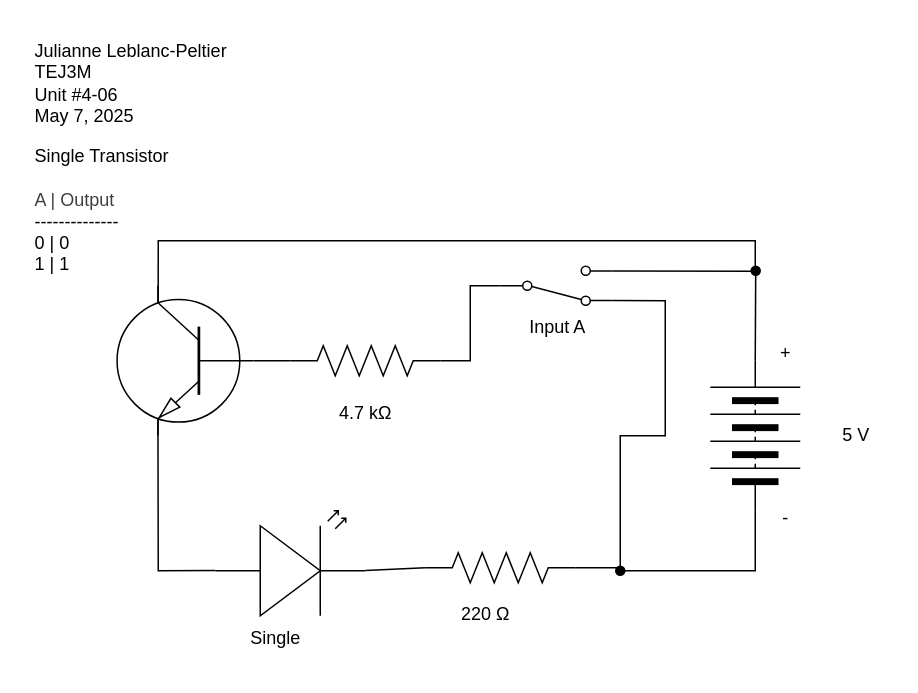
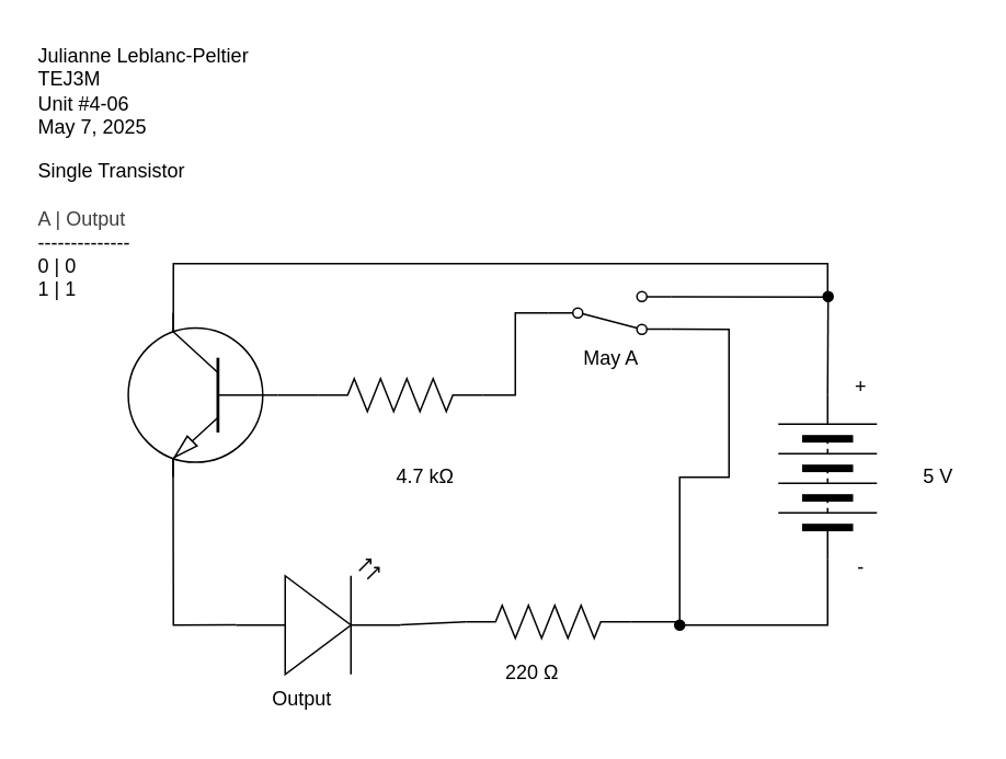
- <mxCell id="14" value="Input A" style="text;html=1;align=center;verticalAlign=middle;resizable=0;points=[];autosize=1;strokeColor=none;fillColor=none;" vertex="1" parent="1"><mxGeometry x="340.5" y="203" width="60" height="30" as="geometry" /></mxCell>
+ <mxCell id="14" value="May A" style="text;html=1;align=center;verticalAlign=middle;resizable=0;points=[];autosize=1;strokeColor=none;fillColor=none;" vertex="1" parent="1"><mxGeometry x="340.5" y="203" width="60" height="30" as="geometry" /></mxCell>
- <mxCell id="12" value="4.7 kΩ" style="text;html=1;align=center;verticalAlign=middle;resizable=0;points=[];autosize=1;strokeColor=none;fillColor=none;" vertex="1" parent="1"><mxGeometry x="213" y="260" width="60" height="30" as="geometry" /></mxCell>
+ <mxCell id="12" value="4.7 kΩ" style="text;html=1;align=center;verticalAlign=middle;resizable=0;points=[];autosize=1;strokeColor=none;fillColor=none;" vertex="1" parent="1"><mxGeometry x="228" y="275" width="60" height="30" as="geometry" /></mxCell>
- <mxCell id="8" value="Single" style="text;html=1;align=center;verticalAlign=middle;resizable=0;points=[];autosize=1;strokeColor=none;fillColor=none;" vertex="1" parent="1"><mxGeometry x="153" y="410" width="60" height="30" as="geometry" /></mxCell>
+ <mxCell id="8" value="Output" style="text;html=1;align=center;verticalAlign=middle;resizable=0;points=[];autosize=1;strokeColor=none;fillColor=none;" vertex="1" parent="1"><mxGeometry x="153" y="410" width="60" height="30" as="geometry" /></mxCell>
